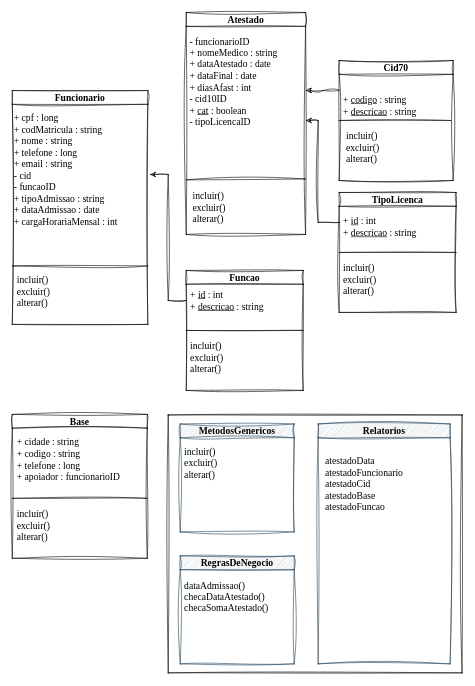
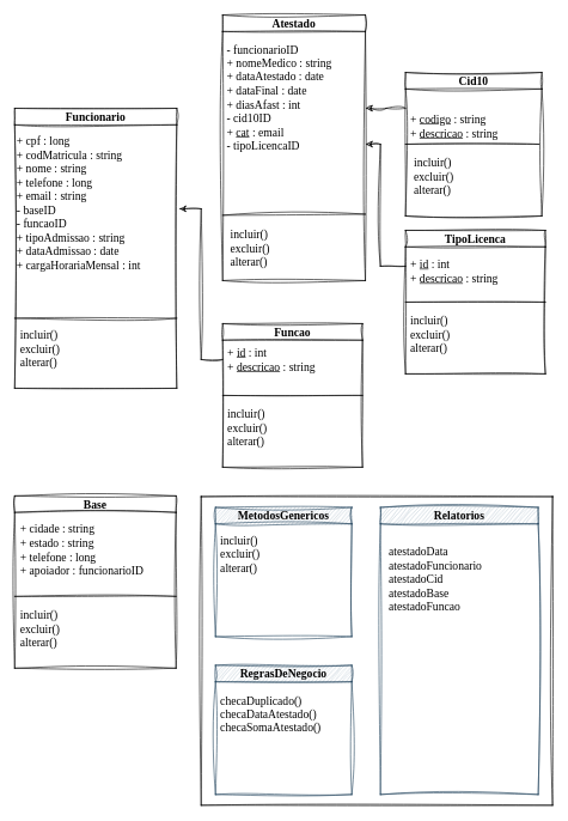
- <mxCell id="3" value="Cid70" style="swimlane;whiteSpace=wrap;html=1;sketch=1;hachureGap=4;jiggle=2;curveFitting=1;fontFamily=Architects Daughter;fontSource=https%3A%2F%2Ffonts.googleapis.com%2Fcss%3Ffamily%3DArchitects%2BDaughter;fontSize=16;" vertex="1" parent="1"><mxGeometry x="565" y="100" width="190" height="200" as="geometry" /></mxCell>
+ <mxCell id="3" value="Cid10" style="swimlane;whiteSpace=wrap;html=1;sketch=1;hachureGap=4;jiggle=2;curveFitting=1;fontFamily=Architects Daughter;fontSource=https%3A%2F%2Ffonts.googleapis.com%2Fcss%3Ffamily%3DArchitects%2BDaughter;fontSize=16;" vertex="1" parent="1"><mxGeometry x="565" y="100" width="190" height="200" as="geometry" /></mxCell>
- <mxCell id="13" value="- funcionarioID&lt;br style=&quot;font-size: 16px;&quot;&gt;+ nomeMedico : string&lt;br style=&quot;font-size: 16px;&quot;&gt;+ dataAtestado : date&lt;br style=&quot;font-size: 16px;&quot;&gt;+ dataFinal : date&lt;br style=&quot;font-size: 16px;&quot;&gt;+ diasAfast : int&lt;br style=&quot;font-size: 16px;&quot;&gt;&lt;span style=&quot;font-size: 16px;&quot;&gt;- cid10ID&lt;br style=&quot;font-size: 16px;&quot;&gt;+ &lt;u style=&quot;font-size: 16px;&quot;&gt;cat&lt;/u&gt; : boolean&lt;/span&gt;&lt;br style=&quot;font-size: 16px;&quot;&gt;&lt;span style=&quot;font-size: 16px;&quot;&gt;- tipoLicencaID&lt;/span&gt;" style="text;html=1;align=left;verticalAlign=middle;resizable=0;points=[];autosize=1;strokeColor=none;fillColor=none;fontSize=16;fontFamily=Architects Daughter;" vertex="1" parent="11"><mxGeometry x="4" y="30" width="190" height="170" as="geometry" /></mxCell>
+ <mxCell id="13" value="- funcionarioID&lt;br style=&quot;font-size: 16px;&quot;&gt;+ nomeMedico : string&lt;br style=&quot;font-size: 16px;&quot;&gt;+ dataAtestado : date&lt;br style=&quot;font-size: 16px;&quot;&gt;+ dataFinal : date&lt;br style=&quot;font-size: 16px;&quot;&gt;+ diasAfast : int&lt;br style=&quot;font-size: 16px;&quot;&gt;&lt;span style=&quot;font-size: 16px;&quot;&gt;- cid10ID&lt;br style=&quot;font-size: 16px;&quot;&gt;+ &lt;u style=&quot;font-size: 16px;&quot;&gt;cat&lt;/u&gt; : email&lt;/span&gt;&lt;br style=&quot;font-size: 16px;&quot;&gt;&lt;span style=&quot;font-size: 16px;&quot;&gt;- tipoLicencaID&lt;/span&gt;" style="text;html=1;align=left;verticalAlign=middle;resizable=0;points=[];autosize=1;strokeColor=none;fillColor=none;fontSize=16;fontFamily=Architects Daughter;" vertex="1" parent="11"><mxGeometry x="4" y="30" width="190" height="170" as="geometry" /></mxCell>
- <mxCell id="23" value="+ cpf : long&lt;br style=&quot;font-size: 16px;&quot;&gt;+ codMatricula : string&lt;br style=&quot;font-size: 16px;&quot;&gt;+ nome : string&lt;br style=&quot;font-size: 16px;&quot;&gt;+ telefone : long&lt;br style=&quot;font-size: 16px;&quot;&gt;+ email : string&lt;br style=&quot;font-size: 16px;&quot;&gt;- cid&lt;br style=&quot;font-size: 16px;&quot;&gt;- funcaoID&lt;br style=&quot;font-size: 16px;&quot;&gt;+ tipoAdmissao : string&lt;br style=&quot;font-size: 16px;&quot;&gt;+ dataAdmissao : date&lt;br style=&quot;font-size: 16px;&quot;&gt;+ cargaHorariaMensal : int" style="text;html=1;align=left;verticalAlign=middle;resizable=0;points=[];autosize=1;strokeColor=none;fillColor=none;fontSize=16;fontFamily=Architects Daughter;spacing=1;" vertex="1" parent="22"><mxGeometry x="2" y="32" width="220" height="200" as="geometry" /></mxCell>
+ <mxCell id="23" value="+ cpf : long&lt;br style=&quot;font-size: 16px;&quot;&gt;+ codMatricula : string&lt;br style=&quot;font-size: 16px;&quot;&gt;+ nome : string&lt;br style=&quot;font-size: 16px;&quot;&gt;+ telefone : long&lt;br style=&quot;font-size: 16px;&quot;&gt;+ email : string&lt;br style=&quot;font-size: 16px;&quot;&gt;- baseID&lt;br style=&quot;font-size: 16px;&quot;&gt;- funcaoID&lt;br style=&quot;font-size: 16px;&quot;&gt;+ tipoAdmissao : string&lt;br style=&quot;font-size: 16px;&quot;&gt;+ dataAdmissao : date&lt;br style=&quot;font-size: 16px;&quot;&gt;+ cargaHorariaMensal : int" style="text;html=1;align=left;verticalAlign=middle;resizable=0;points=[];autosize=1;strokeColor=none;fillColor=none;fontSize=16;fontFamily=Architects Daughter;spacing=1;" vertex="1" parent="22"><mxGeometry x="2" y="32" width="220" height="200" as="geometry" /></mxCell>
- <mxCell id="9" value="+ cidade : string&lt;br style=&quot;font-size: 16px;&quot;&gt;+ codigo : string&lt;br style=&quot;font-size: 16px;&quot;&gt;+ telefone : long&lt;br style=&quot;font-size: 16px;&quot;&gt;+ apoiador : funcionarioID" style="text;html=1;align=left;verticalAlign=middle;resizable=0;points=[];autosize=1;strokeColor=none;fillColor=none;fontSize=16;fontFamily=Architects Daughter;" vertex="1" parent="7"><mxGeometry x="6" y="30" width="210" height="90" as="geometry" /></mxCell>
+ <mxCell id="9" value="+ cidade : string&lt;br style=&quot;font-size: 16px;&quot;&gt;+ estado : string&lt;br style=&quot;font-size: 16px;&quot;&gt;+ telefone : long&lt;br style=&quot;font-size: 16px;&quot;&gt;+ apoiador : funcionarioID" style="text;html=1;align=left;verticalAlign=middle;resizable=0;points=[];autosize=1;strokeColor=none;fillColor=none;fontSize=16;fontFamily=Architects Daughter;" vertex="1" parent="7"><mxGeometry x="6" y="30" width="210" height="90" as="geometry" /></mxCell>
- <mxCell id="18" value="dataAdmissao()&lt;br style=&quot;font-size: 16px;&quot;&gt;checaDataAtestado()&lt;br style=&quot;font-size: 16px;&quot;&gt;checaSomaAtestado()" style="text;html=1;align=left;verticalAlign=middle;resizable=0;points=[];autosize=1;strokeColor=none;fillColor=none;fontSize=16;fontFamily=Architects Daughter;" vertex="1" parent="17"><mxGeometry x="5" y="33" width="180" height="70" as="geometry" /></mxCell>
+ <mxCell id="18" value="checaDuplicado()&lt;br style=&quot;font-size: 16px;&quot;&gt;checaDataAtestado()&lt;br style=&quot;font-size: 16px;&quot;&gt;checaSomaAtestado()" style="text;html=1;align=left;verticalAlign=middle;resizable=0;points=[];autosize=1;strokeColor=none;fillColor=none;fontSize=16;fontFamily=Architects Daughter;" vertex="1" parent="17"><mxGeometry x="5" y="33" width="180" height="70" as="geometry" /></mxCell>
